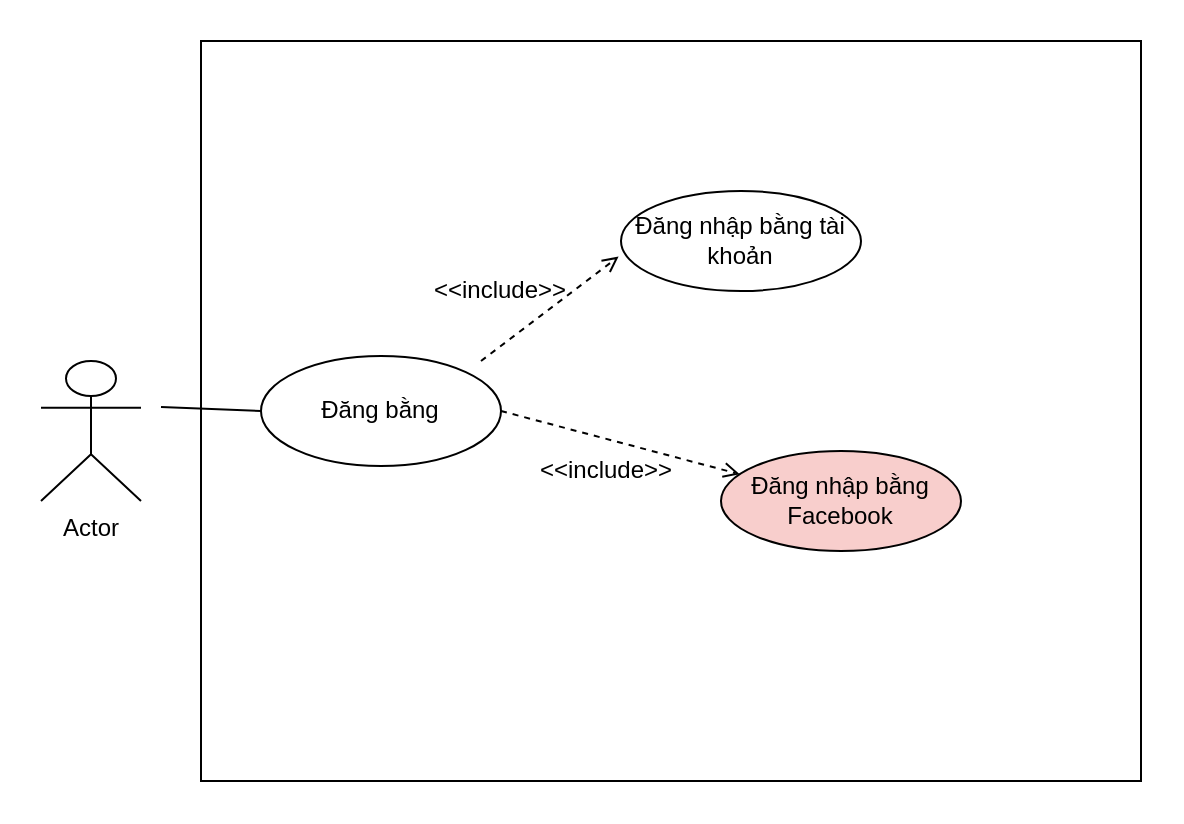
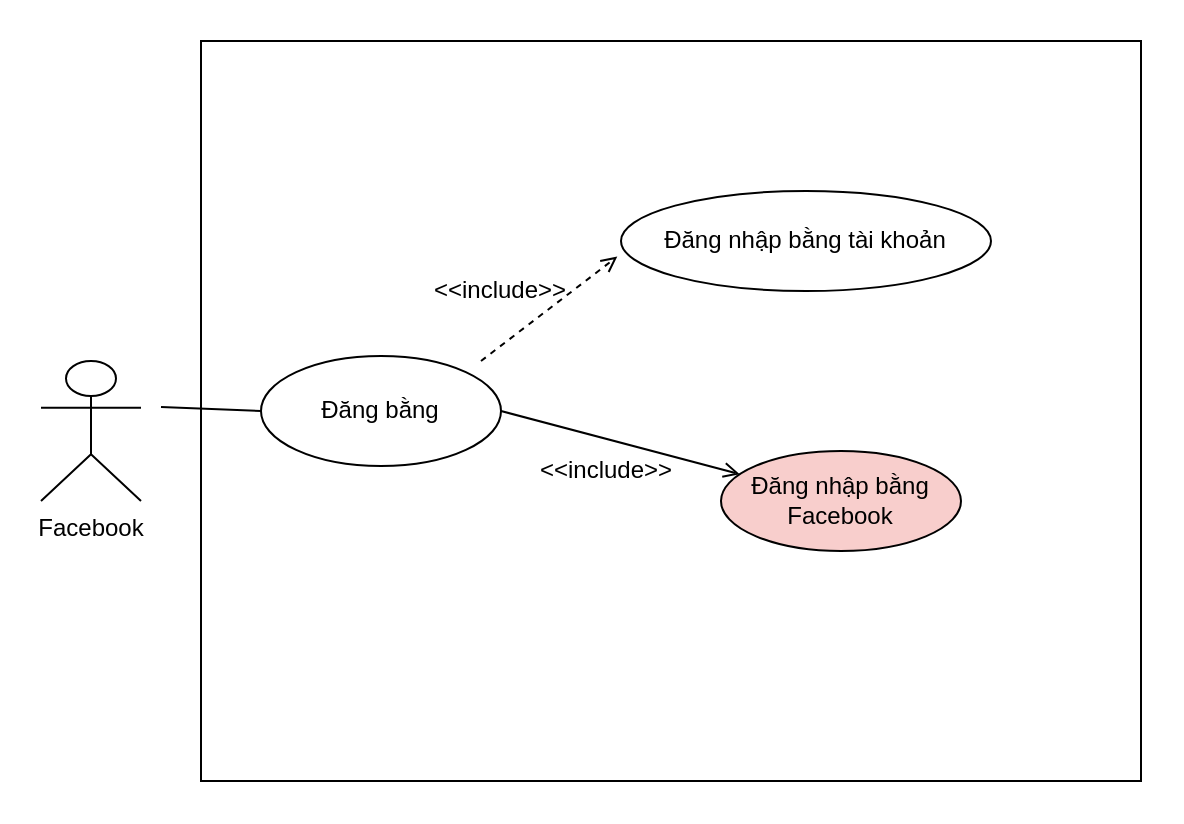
- <mxCell id="5" value="Đăng nhập bằng tài khoản" style="ellipse;whiteSpace=wrap;html=1;" vertex="1" parent="1"><mxGeometry x="310" y="95" width="120" height="50" as="geometry" /></mxCell>
+ <mxCell id="5" value="Đăng nhập bằng tài khoản" style="ellipse;whiteSpace=wrap;html=1;" vertex="1" parent="1"><mxGeometry x="310" y="95" width="185" height="50" as="geometry" /></mxCell>
- <mxCell id="10" value="" style="endArrow=open;dashed=1;html=1;endFill=0;exitX=1;exitY=0.5;exitDx=0;exitDy=0;" edge="1" parent="1" source="4" target="6"><mxGeometry width="50" height="50" relative="1" as="geometry"><mxPoint x="280" y="260" as="sourcePoint" /><mxPoint x="330" y="210" as="targetPoint" /></mxGeometry></mxCell>
+ <mxCell id="10" value="" style="endArrow=open;dashed=0;html=1;endFill=0;exitX=1;exitY=0.5;exitDx=0;exitDy=0;" edge="1" parent="1" source="4" target="6"><mxGeometry width="50" height="50" relative="1" as="geometry"><mxPoint x="280" y="260" as="sourcePoint" /><mxPoint x="330" y="210" as="targetPoint" /></mxGeometry></mxCell>
- <mxCell id="2" value="Actor" style="shape=umlActor;verticalLabelPosition=bottom;labelBackgroundColor=#ffffff;verticalAlign=top;html=1;outlineConnect=0;" vertex="1" parent="1"><mxGeometry x="20" y="180" width="50" height="70" as="geometry" /></mxCell>
+ <mxCell id="2" value="Facebook" style="shape=umlActor;verticalLabelPosition=bottom;labelBackgroundColor=#ffffff;verticalAlign=top;html=1;outlineConnect=0;" vertex="1" parent="1"><mxGeometry x="20" y="180" width="50" height="70" as="geometry" /></mxCell>
